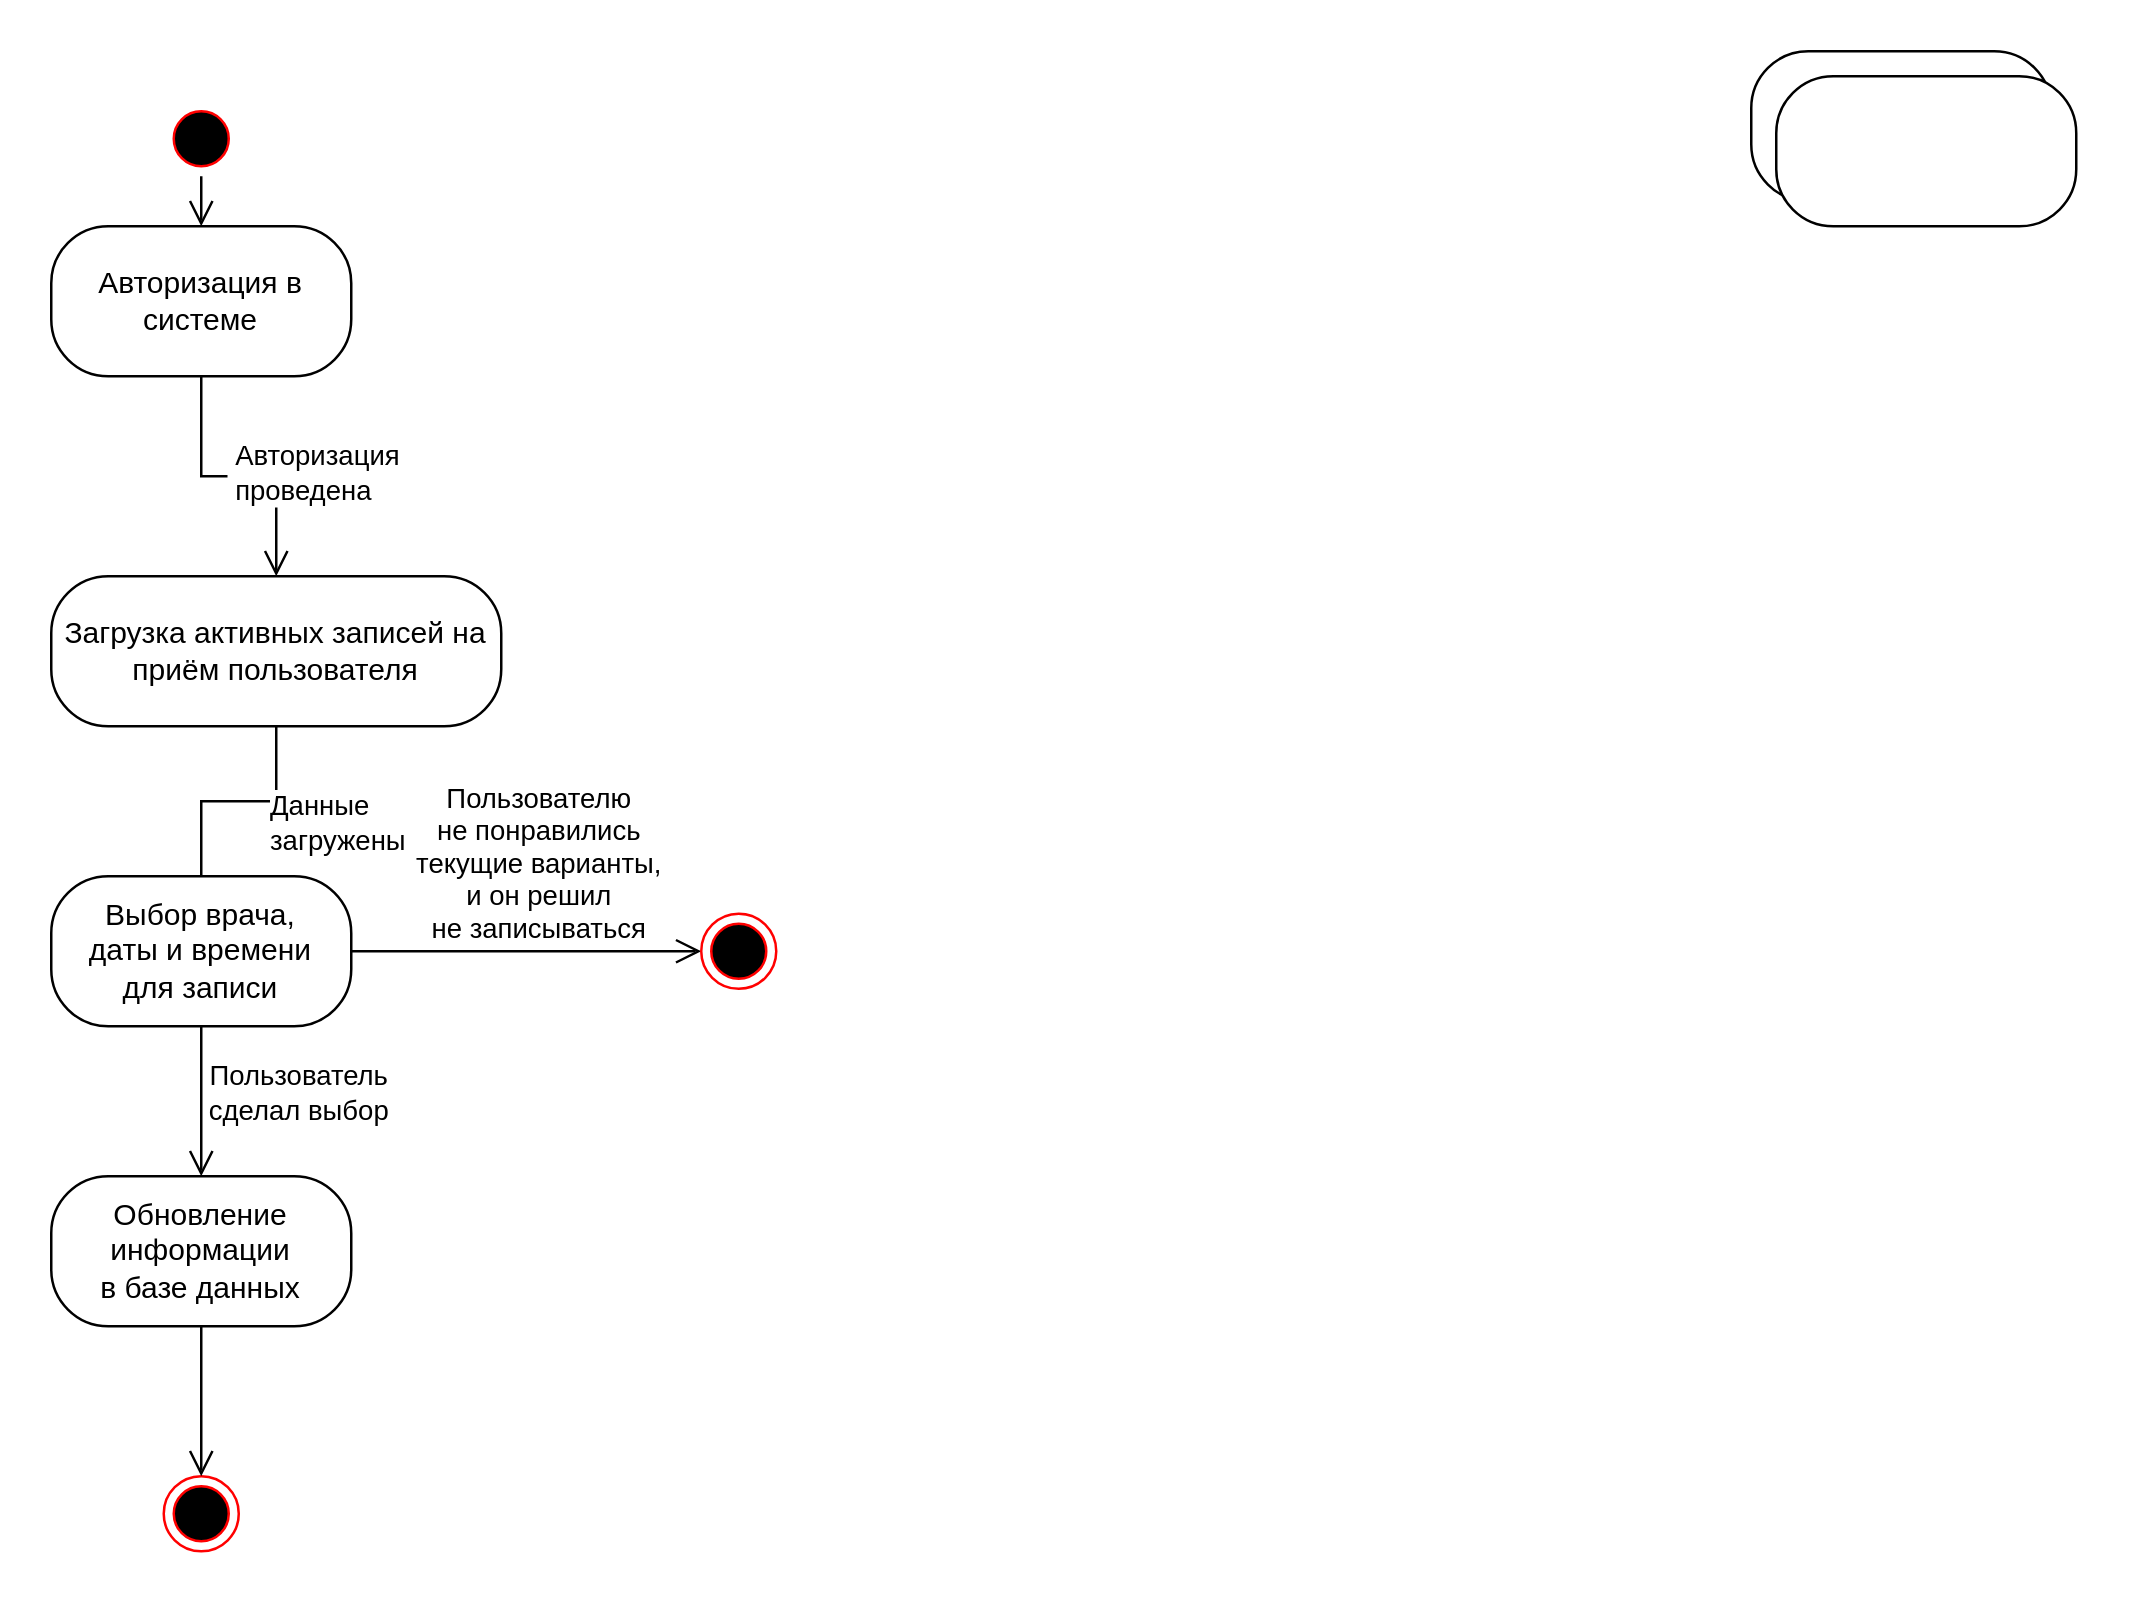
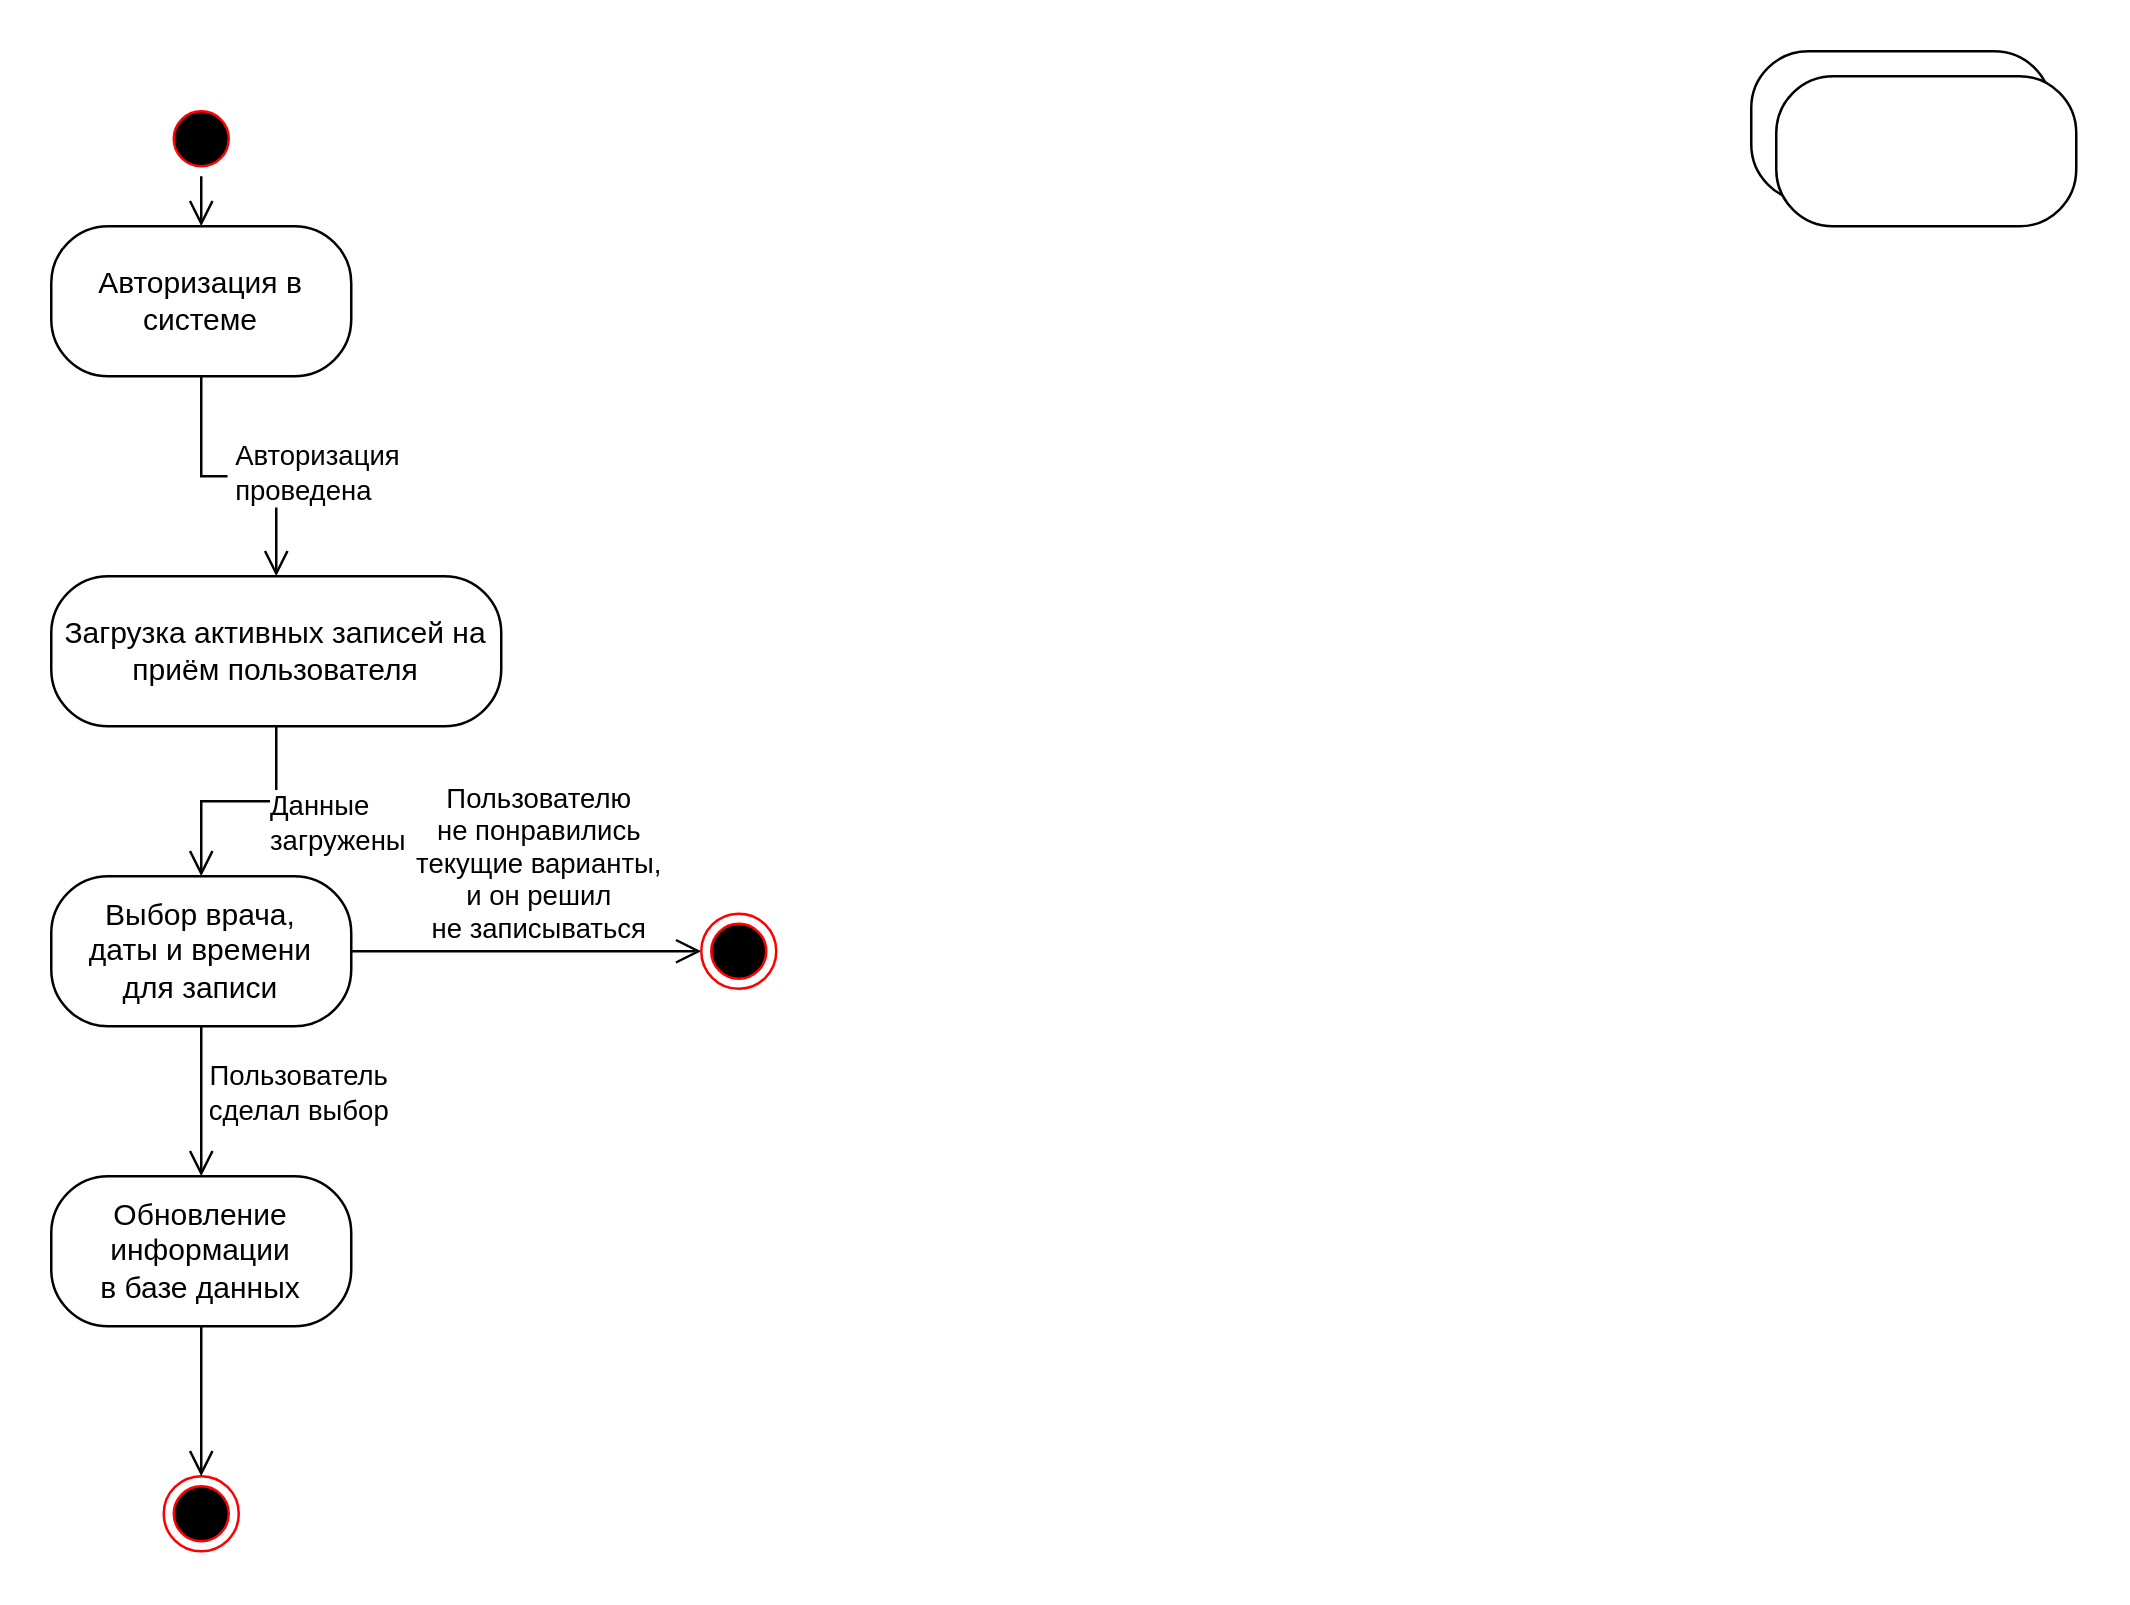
- <mxCell id="17" style="edgeStyle=orthogonalEdgeStyle;rounded=0;orthogonalLoop=1;jettySize=auto;html=1;exitX=0.5;exitY=1;exitDx=0;exitDy=0;entryX=0.5;entryY=0;entryDx=0;entryDy=0;endSize=8;endArrow=none;endFill=0;" edge="1" parent="1" source="19" target="14"><mxGeometry relative="1" as="geometry"><mxPoint x="330" y="470" as="targetPoint" /></mxGeometry></mxCell>
+ <mxCell id="17" style="edgeStyle=orthogonalEdgeStyle;rounded=0;orthogonalLoop=1;jettySize=auto;html=1;exitX=0.5;exitY=1;exitDx=0;exitDy=0;entryX=0.5;entryY=0;entryDx=0;entryDy=0;endSize=8;endArrow=open;endFill=0;" edge="1" parent="1" source="19" target="14"><mxGeometry relative="1" as="geometry"><mxPoint x="330" y="470" as="targetPoint" /></mxGeometry></mxCell>
